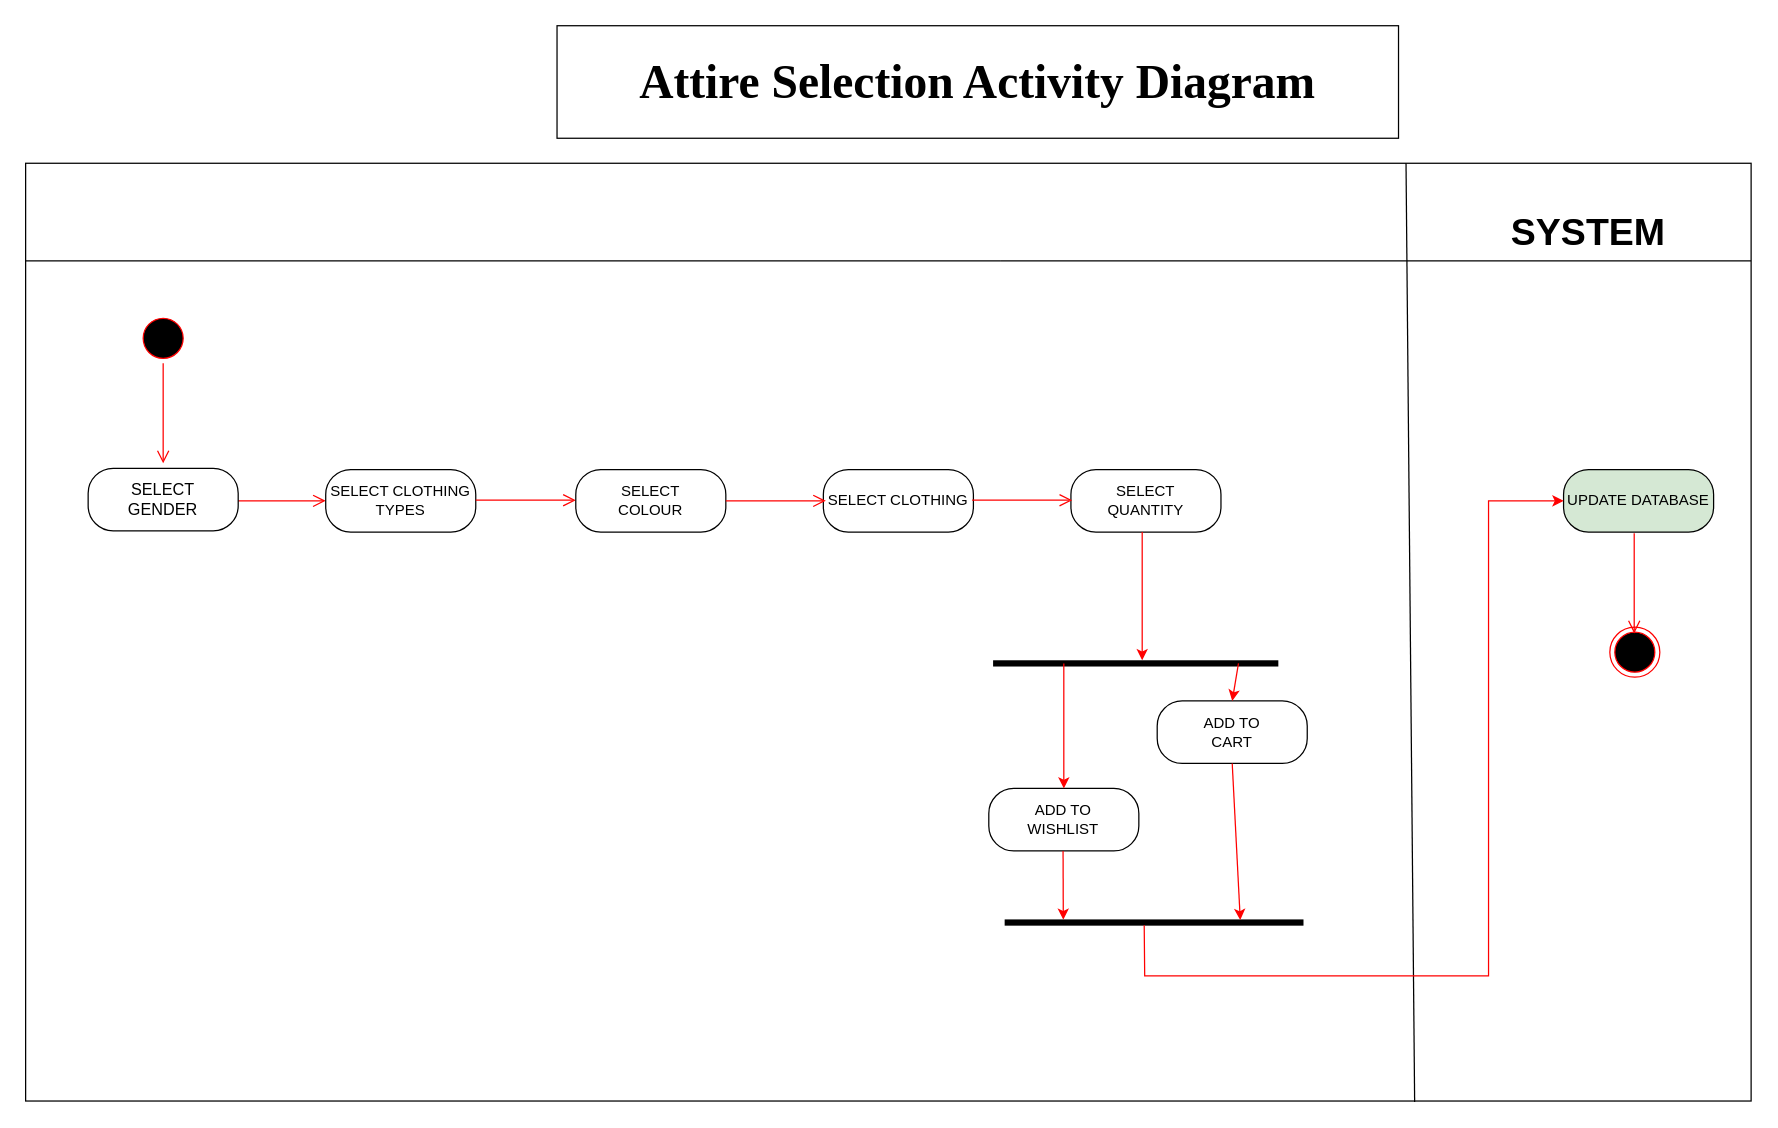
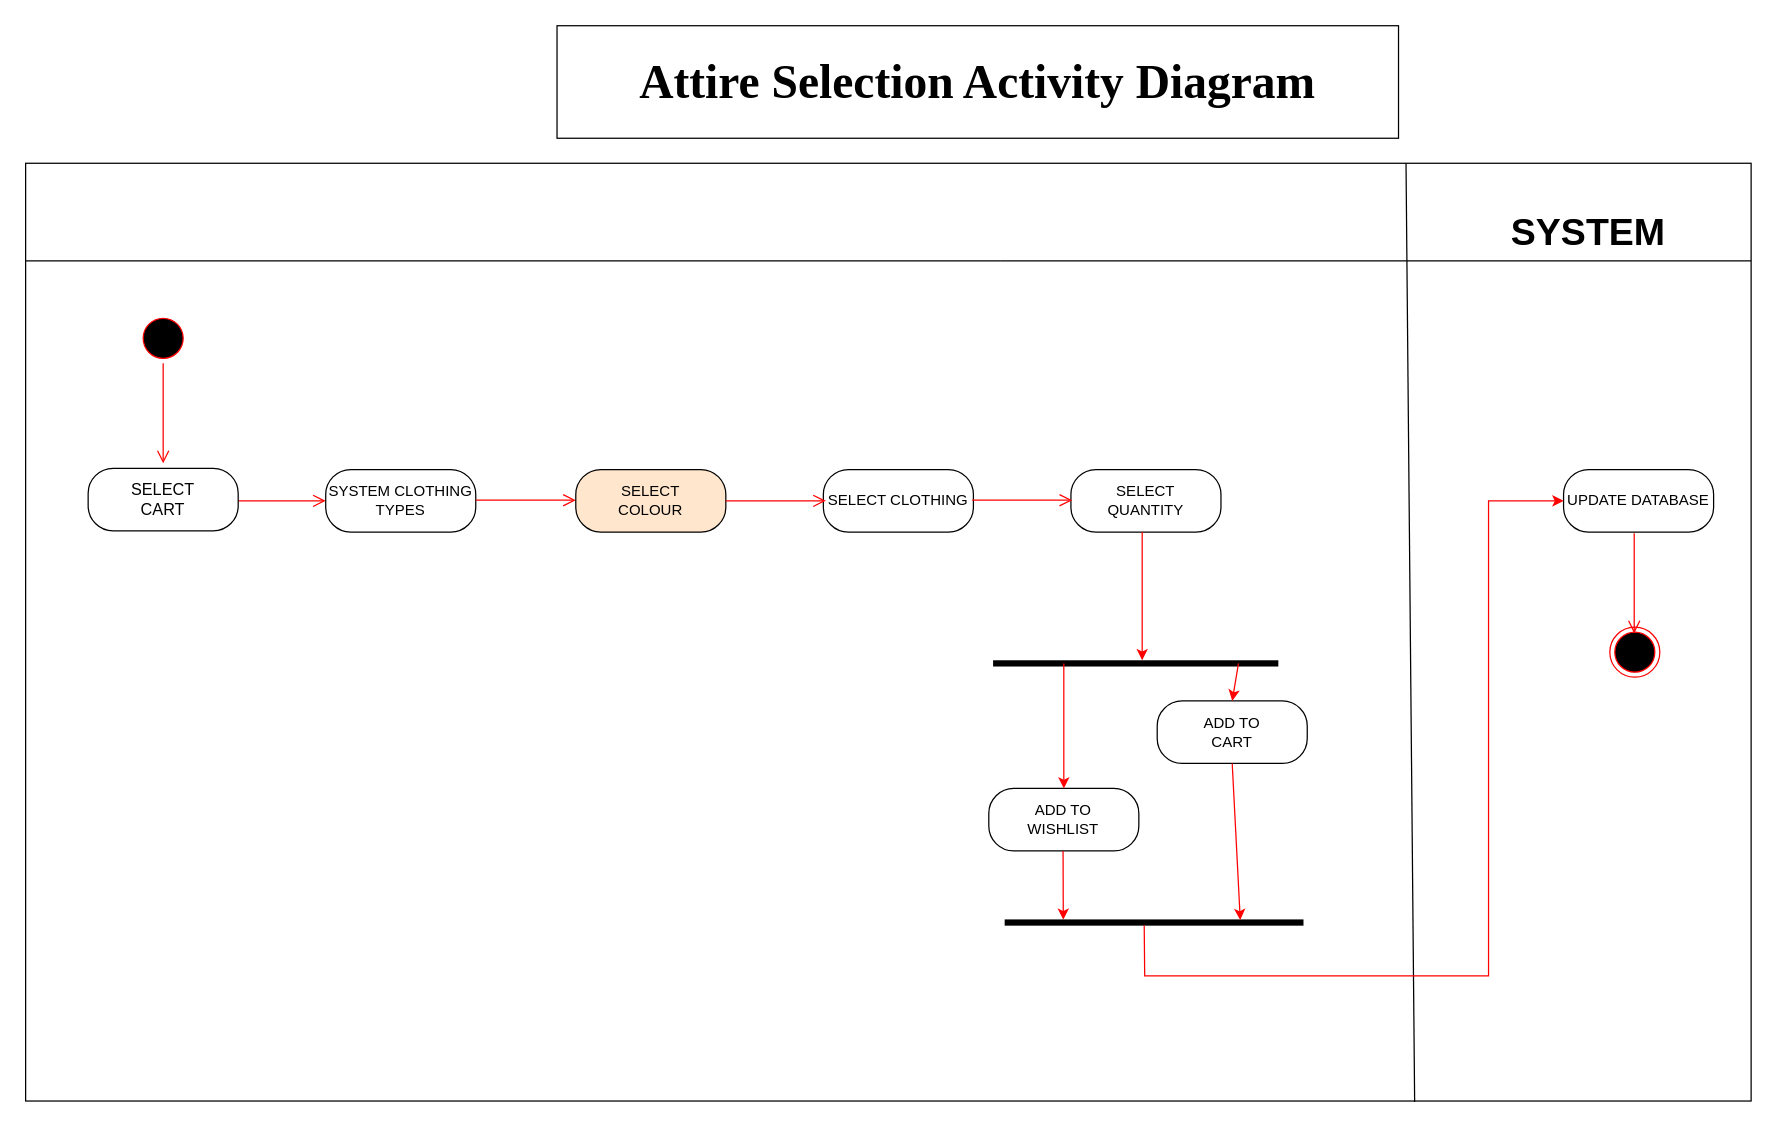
- <mxCell id="18" value="&lt;span style=&quot;font-size: 13px;&quot;&gt;SELECT&lt;br&gt;GENDER&lt;br&gt;&lt;/span&gt;" style="rounded=1;whiteSpace=wrap;html=1;arcSize=40;" parent="1" vertex="1"><mxGeometry x="70" y="374" width="120" height="50" as="geometry" /></mxCell>
+ <mxCell id="18" value="&lt;span style=&quot;font-size: 13px;&quot;&gt;SELECT&lt;br&gt;CART&lt;br&gt;&lt;/span&gt;" style="rounded=1;whiteSpace=wrap;html=1;arcSize=40;" parent="1" vertex="1"><mxGeometry x="70" y="374" width="120" height="50" as="geometry" /></mxCell>
- <mxCell id="6" value="SELECT CLOTHING&lt;br&gt;TYPES" style="rounded=1;whiteSpace=wrap;html=1;arcSize=40;" parent="1" vertex="1"><mxGeometry x="260" y="375" width="120" height="50" as="geometry" /></mxCell>
+ <mxCell id="6" value="SYSTEM CLOTHING&lt;br&gt;TYPES" style="rounded=1;whiteSpace=wrap;html=1;arcSize=40;" parent="1" vertex="1"><mxGeometry x="260" y="375" width="120" height="50" as="geometry" /></mxCell>
- <mxCell id="19" value="SELECT&lt;br&gt;COLOUR" style="rounded=1;whiteSpace=wrap;html=1;arcSize=40;" parent="1" vertex="1"><mxGeometry x="460" y="375" width="120" height="50" as="geometry" /></mxCell>
+ <mxCell id="19" value="SELECT&lt;br&gt;COLOUR" style="rounded=1;whiteSpace=wrap;html=1;arcSize=40;fillColor=#ffe6cc;" parent="1" vertex="1"><mxGeometry x="460" y="375" width="120" height="50" as="geometry" /></mxCell>
- <mxCell id="10" value="UPDATE DATABASE" style="rounded=1;whiteSpace=wrap;html=1;arcSize=40;fillColor=#d5e8d4;" parent="1" vertex="1"><mxGeometry x="1250" y="375" width="120" height="50" as="geometry" /></mxCell>
+ <mxCell id="10" value="UPDATE DATABASE" style="rounded=1;whiteSpace=wrap;html=1;arcSize=40;" parent="1" vertex="1"><mxGeometry x="1250" y="375" width="120" height="50" as="geometry" /></mxCell>
